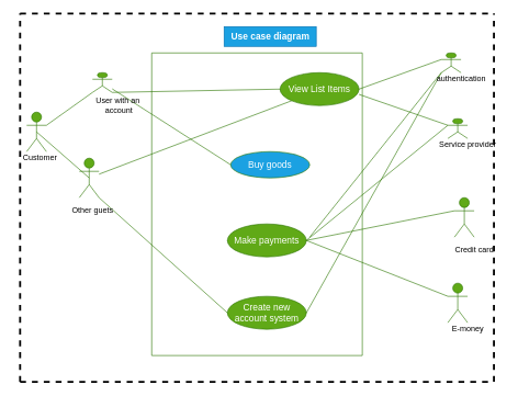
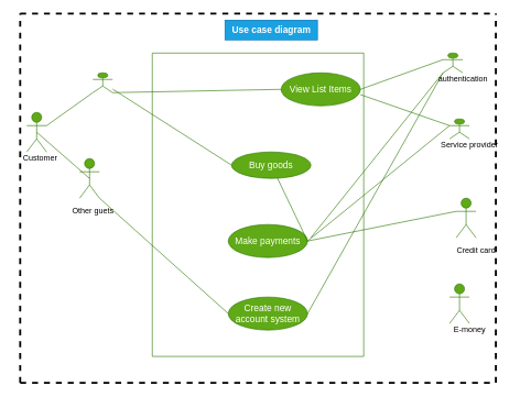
- <mxCell id="8" value="&lt;span style=&quot;font-size: 14px;&quot;&gt;&lt;b&gt;Use case diagram&lt;/b&gt;&lt;/span&gt;" style="text;html=1;align=center;verticalAlign=middle;resizable=0;points=[];autosize=1;strokeColor=#006EAF;fillColor=#1ba1e2;fontColor=#ffffff;" parent="1" vertex="1"><mxGeometry x="340" y="40" width="140" height="30" as="geometry" /></mxCell>
+ <mxCell id="8" value="&lt;span style=&quot;font-size: 14px;&quot;&gt;&lt;b&gt;Use case diagram&lt;/b&gt;&lt;/span&gt;" style="text;html=1;align=center;verticalAlign=middle;resizable=0;points=[];autosize=1;strokeColor=#006EAF;fillColor=#1ba1e2;fontColor=#ffffff;" parent="1" vertex="1"><mxGeometry x="340" y="30" width="140" height="30" as="geometry" /></mxCell>
- <mxCell id="28" value="User with an&amp;nbsp;&lt;br&gt;account" style="text;html=1;align=center;verticalAlign=middle;resizable=0;points=[];autosize=1;strokeColor=none;fillColor=none;" vertex="1" parent="1"><mxGeometry x="135" y="140" width="90" height="40" as="geometry" /></mxCell>
- <mxCell id="15" value="" style="endArrow=none;html=1;rounded=0;fontSize=14;entryX=0;entryY=1;entryDx=0;entryDy=0;fillColor=#60a917;strokeColor=#2D7600;" parent="1" source="11" target="3" edge="1"><mxGeometry width="50" height="50" relative="1" as="geometry"><mxPoint x="220" y="280" as="sourcePoint" /><mxPoint x="270" y="230" as="targetPoint" /></mxGeometry></mxCell>
- <mxCell id="4" value="Buy goods" style="ellipse;whiteSpace=wrap;html=1;fontSize=14;fillColor=#1ba1e2;strokeColor=#2D7600;fontColor=#ffffff;" parent="2" vertex="1"><mxGeometry x="120" y="150" width="120" height="40" as="geometry" /></mxCell>
+ <mxCell id="4" value="Buy goods" style="ellipse;whiteSpace=wrap;html=1;fontSize=14;fillColor=#60a917;strokeColor=#2D7600;fontColor=#ffffff;" parent="2" vertex="1"><mxGeometry x="120" y="150" width="120" height="40" as="geometry" /></mxCell>
- <mxCell id="24" value="" style="endArrow=none;html=1;rounded=0;fontSize=14;entryX=0;entryY=0.333;entryDx=0;entryDy=0;entryPerimeter=0;exitX=1;exitY=0.5;exitDx=0;exitDy=0;fillColor=#60a917;strokeColor=#2D7600;" parent="1" source="5" target="20" edge="1"><mxGeometry width="50" height="50" relative="1" as="geometry"><mxPoint x="610" y="470" as="sourcePoint" /><mxPoint x="660" y="420" as="targetPoint" /></mxGeometry></mxCell>
+ <mxCell id="24" value="" style="endArrow=none;html=1;rounded=0;fontSize=14;exitX=1;exitY=0.5;exitDx=0;exitDy=0;fillColor=#60a917;strokeColor=#2D7600;" parent="1" source="5" target="4" edge="1"><mxGeometry width="50" height="50" relative="1" as="geometry"><mxPoint x="610" y="470" as="sourcePoint" /><mxPoint x="660" y="420" as="targetPoint" /></mxGeometry></mxCell>
